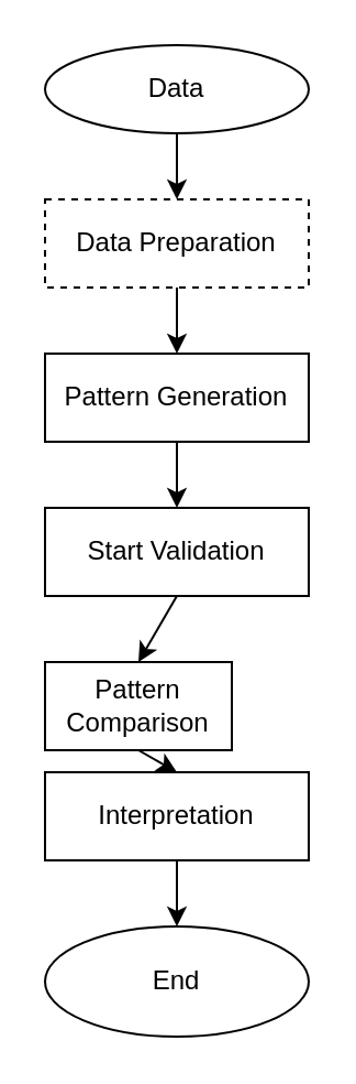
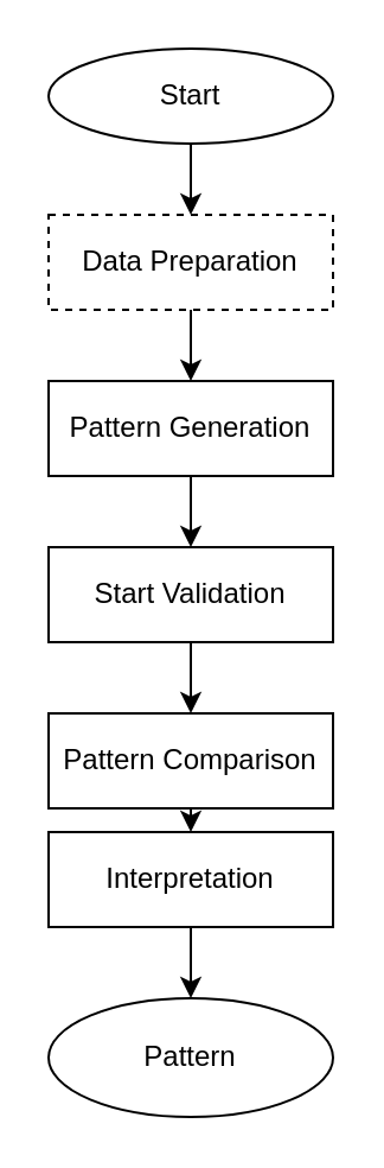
- <mxCell id="3" value="Data" style="ellipse;whiteSpace=wrap;html=1;" vertex="1" parent="1"><mxGeometry x="20" y="20" width="120" height="40" as="geometry" /></mxCell>
+ <mxCell id="3" value="Start" style="ellipse;whiteSpace=wrap;html=1;" vertex="1" parent="1"><mxGeometry x="20" y="20" width="120" height="40" as="geometry" /></mxCell>
- <mxCell id="6" value="Pattern Comparison" style="rounded=0;whiteSpace=wrap;html=1;" vertex="1" parent="1"><mxGeometry x="20" y="300" width="85" height="40" as="geometry" /></mxCell>
+ <mxCell id="6" value="Pattern Comparison" style="rounded=0;whiteSpace=wrap;html=1;" vertex="1" parent="1"><mxGeometry x="20" y="300" width="120" height="40" as="geometry" /></mxCell>
- <mxCell id="8" value="End" style="ellipse;whiteSpace=wrap;html=1;" vertex="1" parent="1"><mxGeometry x="20" y="420" width="120" height="50" as="geometry" /></mxCell>
+ <mxCell id="8" value="Pattern" style="ellipse;whiteSpace=wrap;html=1;" vertex="1" parent="1"><mxGeometry x="20" y="420" width="120" height="50" as="geometry" /></mxCell>
